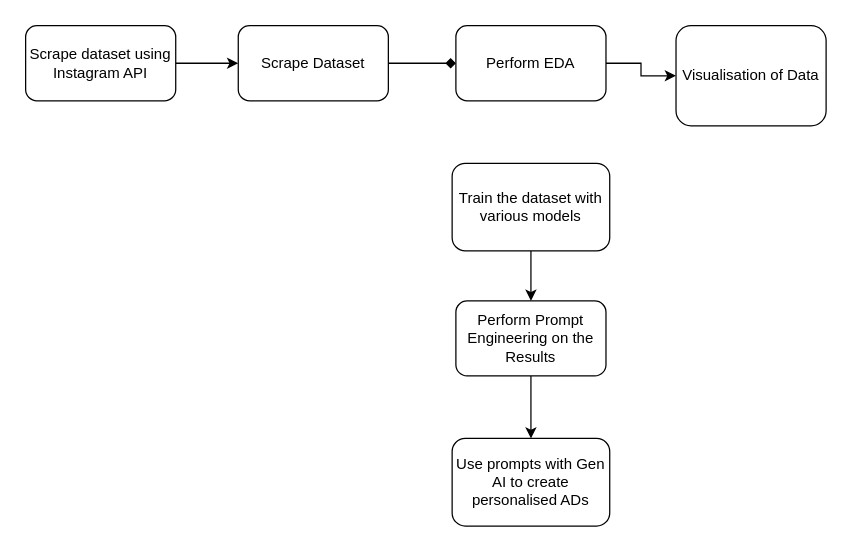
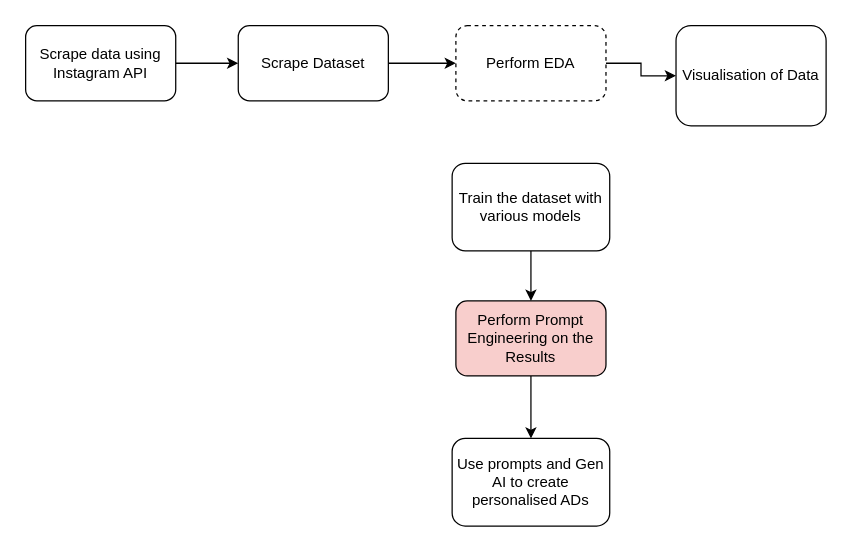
- <mxCell id="3" value="Scrape dataset using Instagram API" style="rounded=1;whiteSpace=wrap;html=1;" vertex="1" parent="1"><mxGeometry x="20" y="20" width="120" height="60" as="geometry" /></mxCell>
+ <mxCell id="3" value="Scrape data using Instagram API" style="rounded=1;whiteSpace=wrap;html=1;" vertex="1" parent="1"><mxGeometry x="20" y="20" width="120" height="60" as="geometry" /></mxCell>
- <mxCell id="4" value="" style="edgeStyle=orthogonalEdgeStyle;rounded=0;orthogonalLoop=1;jettySize=auto;html=1;endArrow=diamond;" edge="1" parent="1" source="5" target="7"><mxGeometry relative="1" as="geometry" /></mxCell>
+ <mxCell id="4" value="" style="edgeStyle=orthogonalEdgeStyle;rounded=0;orthogonalLoop=1;jettySize=auto;html=1;" edge="1" parent="1" source="5" target="7"><mxGeometry relative="1" as="geometry" /></mxCell>
- <mxCell id="7" value="Perform EDA" style="whiteSpace=wrap;html=1;rounded=1;" vertex="1" parent="1"><mxGeometry x="364" y="20" width="120" height="60" as="geometry" /></mxCell>
+ <mxCell id="7" value="Perform EDA" style="whiteSpace=wrap;html=1;rounded=1;dashed=1;" vertex="1" parent="1"><mxGeometry x="364" y="20" width="120" height="60" as="geometry" /></mxCell>
- <mxCell id="12" value="Perform Prompt Engineering on the Results" style="whiteSpace=wrap;html=1;rounded=1;" vertex="1" parent="1"><mxGeometry x="364" y="240" width="120" height="60" as="geometry" /></mxCell>
+ <mxCell id="12" value="Perform Prompt Engineering on the Results" style="whiteSpace=wrap;html=1;rounded=1;fillColor=#f8cecc;" vertex="1" parent="1"><mxGeometry x="364" y="240" width="120" height="60" as="geometry" /></mxCell>
- <mxCell id="13" value="Use prompts with Gen AI to create personalised ADs" style="whiteSpace=wrap;html=1;rounded=1;" vertex="1" parent="1"><mxGeometry x="361" y="350" width="126" height="70" as="geometry" /></mxCell>
+ <mxCell id="13" value="Use prompts and Gen AI to create personalised ADs" style="whiteSpace=wrap;html=1;rounded=1;" vertex="1" parent="1"><mxGeometry x="361" y="350" width="126" height="70" as="geometry" /></mxCell>
